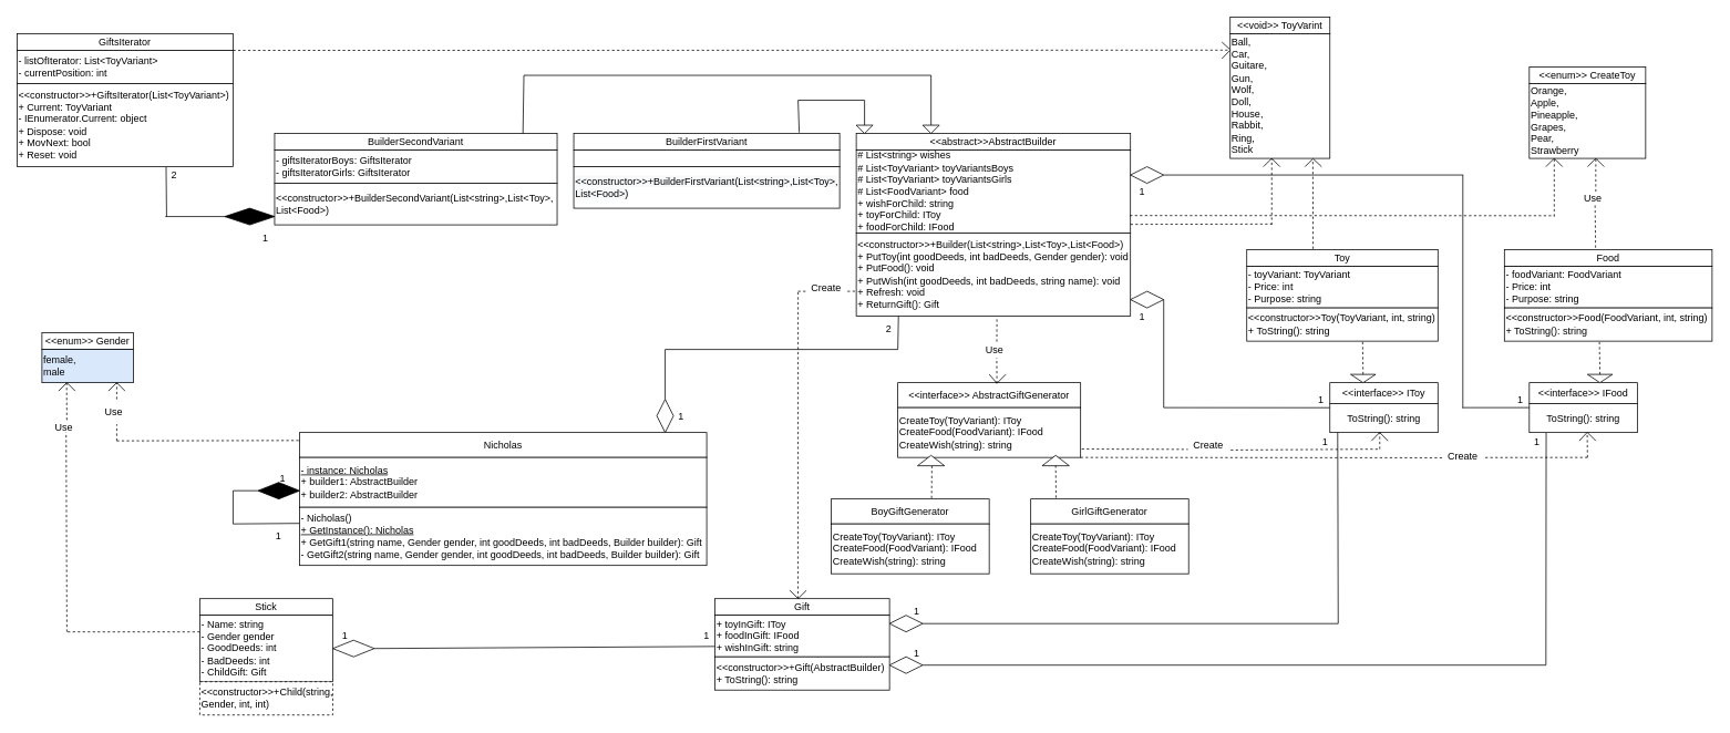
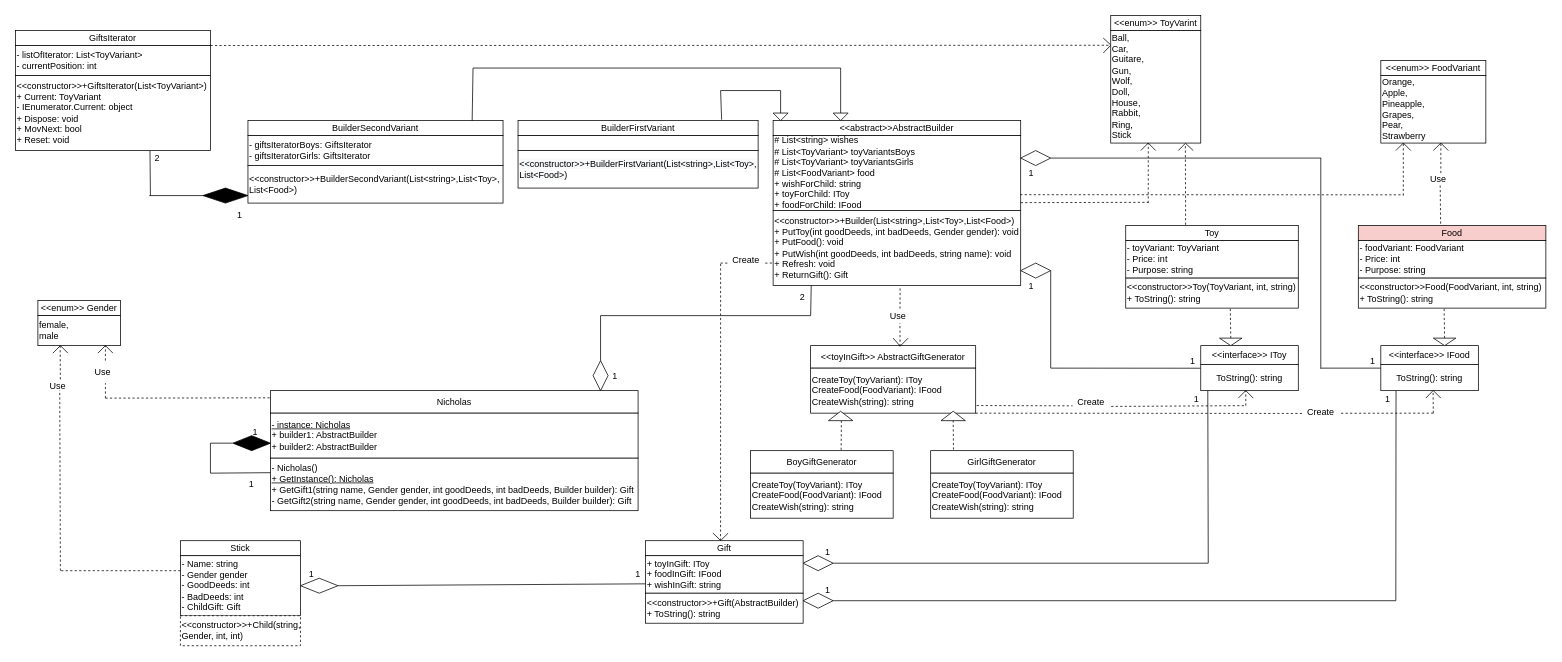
- <mxCell id="91" value="&amp;lt;&amp;lt;void&amp;gt;&amp;gt; ToyVarint" style="rounded=0;whiteSpace=wrap;html=1;fillColor=#FFFFFF;align=center;" vertex="1" parent="1"><mxGeometry x="1480" y="20" width="120" height="20" as="geometry" /></mxCell>
+ <mxCell id="91" value="&amp;lt;&amp;lt;enum&amp;gt;&amp;gt; ToyVarint" style="rounded=0;whiteSpace=wrap;html=1;fillColor=#FFFFFF;align=center;" vertex="1" parent="1"><mxGeometry x="1480" y="20" width="120" height="20" as="geometry" /></mxCell>
- <mxCell id="80" value="&amp;lt;&amp;lt;enum&amp;gt;&amp;gt; CreateToy" style="rounded=0;whiteSpace=wrap;html=1;fillColor=#FFFFFF;align=center;" vertex="1" parent="1"><mxGeometry x="1840" width="140" height="20" as="geometry" y="80" /></mxCell>
+ <mxCell id="80" value="&amp;lt;&amp;lt;enum&amp;gt;&amp;gt; FoodVariant" style="rounded=0;whiteSpace=wrap;html=1;fillColor=#FFFFFF;align=center;" vertex="1" parent="1"><mxGeometry x="1840" width="140" height="20" as="geometry" y="80" /></mxCell>
- <mxCell id="64" value="Food" style="rounded=0;whiteSpace=wrap;html=1;fillColor=#FFFFFF;" vertex="1" parent="1"><mxGeometry x="1810" y="300" width="250" height="20" as="geometry" /></mxCell>
+ <mxCell id="64" value="Food" style="rounded=0;whiteSpace=wrap;html=1;fillColor=#f8cecc;" vertex="1" parent="1"><mxGeometry x="1810" y="300" width="250" height="20" as="geometry" /></mxCell>
- <mxCell id="144" value="&lt;div&gt;&lt;span&gt;female,&lt;/span&gt;&lt;/div&gt;&lt;div&gt;&lt;span&gt;male&lt;/span&gt;&lt;/div&gt;" style="rounded=0;whiteSpace=wrap;html=1;fillColor=#dae8fc;align=left;" vertex="1" parent="1"><mxGeometry x="50" y="420" width="110" height="40" as="geometry" /></mxCell>
+ <mxCell id="144" value="&lt;div&gt;&lt;span&gt;female,&lt;/span&gt;&lt;/div&gt;&lt;div&gt;&lt;span&gt;male&lt;/span&gt;&lt;/div&gt;" style="rounded=0;whiteSpace=wrap;html=1;fillColor=#FFFFFF;align=left;" vertex="1" parent="1"><mxGeometry x="50" y="420" width="110" height="40" as="geometry" /></mxCell>
- <mxCell id="16" value="&amp;lt;&amp;lt;interface&amp;gt;&amp;gt; AbstractGiftGenerator" style="rounded=0;whiteSpace=wrap;html=1;align=center;" parent="1" vertex="1"><mxGeometry x="1080" y="460" width="220" height="30" as="geometry" /></mxCell>
+ <mxCell id="16" value="&amp;lt;&amp;lt;toyInGift&amp;gt;&amp;gt; AbstractGiftGenerator" style="rounded=0;whiteSpace=wrap;html=1;align=center;" parent="1" vertex="1"><mxGeometry x="1080" y="460" width="220" height="30" as="geometry" /></mxCell>
